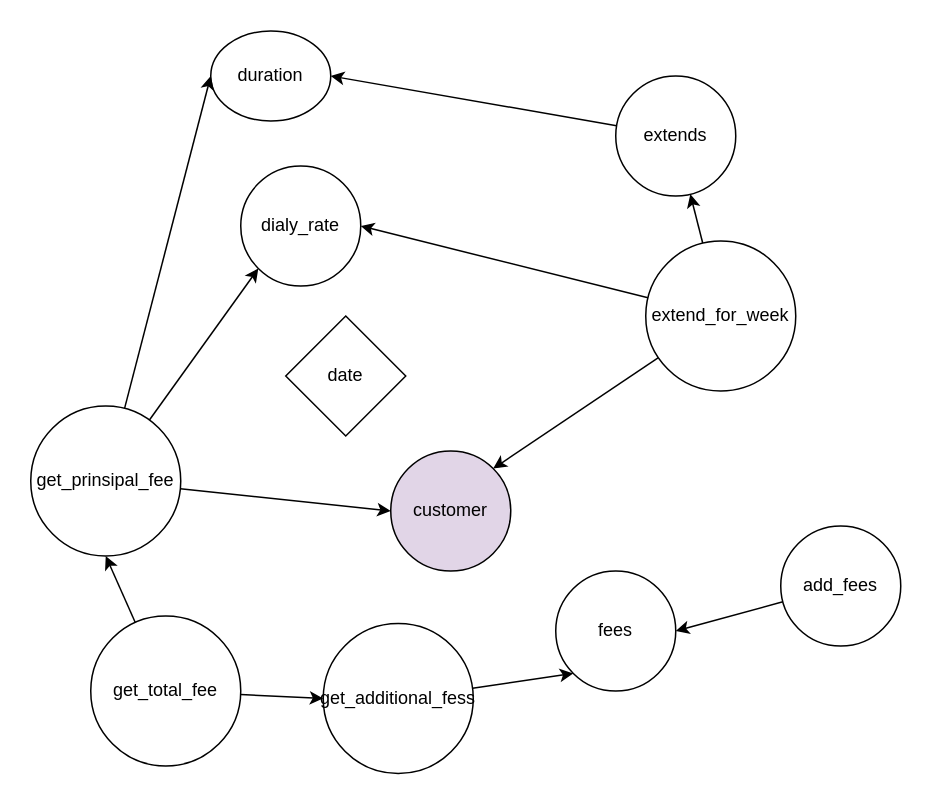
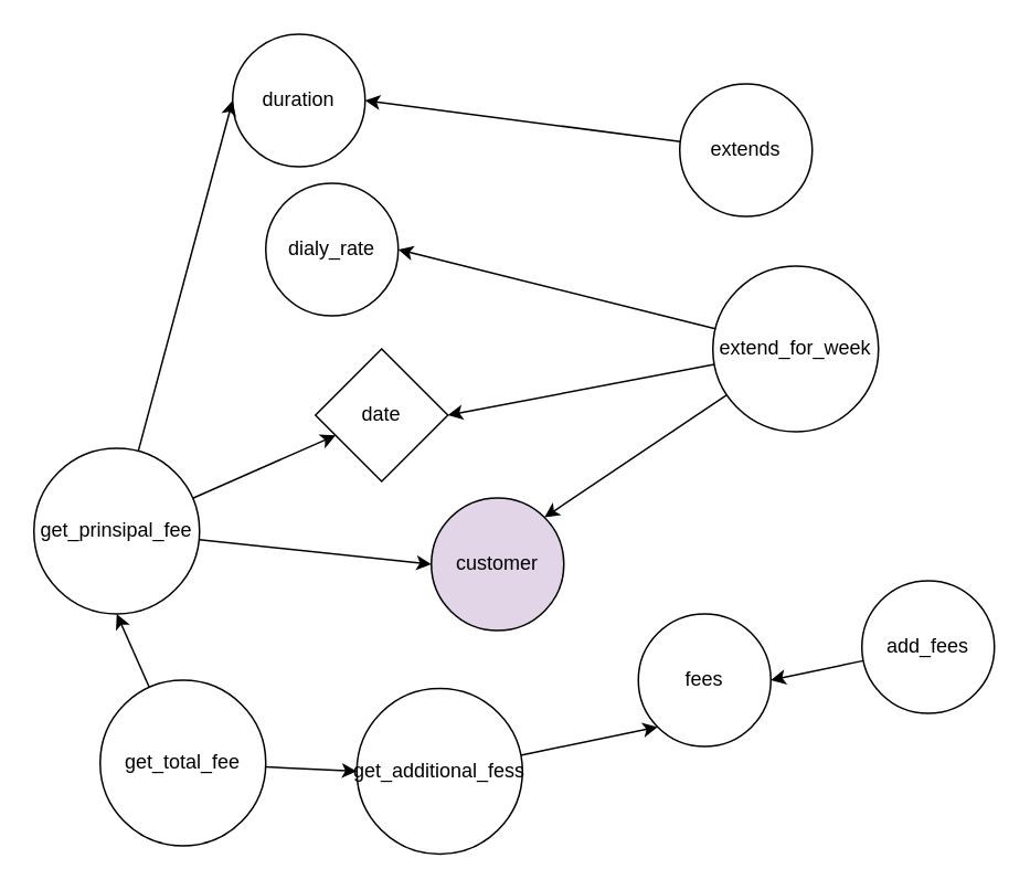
- <mxCell id="2" value="duration" style="ellipse;whiteSpace=wrap;html=1;aspect=fixed;" parent="1" vertex="1"><mxGeometry x="140" y="20" width="80" height="60" as="geometry" /></mxCell>
+ <mxCell id="2" value="duration" style="ellipse;whiteSpace=wrap;html=1;aspect=fixed;" parent="1" vertex="1"><mxGeometry x="140" y="20" width="80" height="80" as="geometry" /></mxCell>
- <mxCell id="9" style="edgeStyle=none;html=1;" edge="1" parent="1" source="13" target="8"><mxGeometry relative="1" as="geometry" /></mxCell>
- <mxCell id="15" style="edgeStyle=none;html=1;entryX=0;entryY=1;entryDx=0;entryDy=0;" edge="1" parent="1" source="17" target="4"><mxGeometry relative="1" as="geometry" /></mxCell>
+ <mxCell id="15" style="edgeStyle=none;html=1;" edge="1" parent="1" source="17" target="3"><mxGeometry relative="1" as="geometry" /></mxCell>
+ <mxCell id="11" style="edgeStyle=none;html=1;entryX=1;entryY=0.5;entryDx=0;entryDy=0;" edge="1" parent="1" source="13" target="3"><mxGeometry relative="1" as="geometry" /></mxCell>
- <mxCell id="6" value="fees" style="ellipse;whiteSpace=wrap;html=1;aspect=fixed;" parent="1" vertex="1"><mxGeometry x="370" y="380" width="80" height="80" as="geometry" /></mxCell>
+ <mxCell id="6" value="fees" style="ellipse;whiteSpace=wrap;html=1;aspect=fixed;" parent="1" vertex="1"><mxGeometry x="385" y="370" width="80" height="80" as="geometry" /></mxCell>
